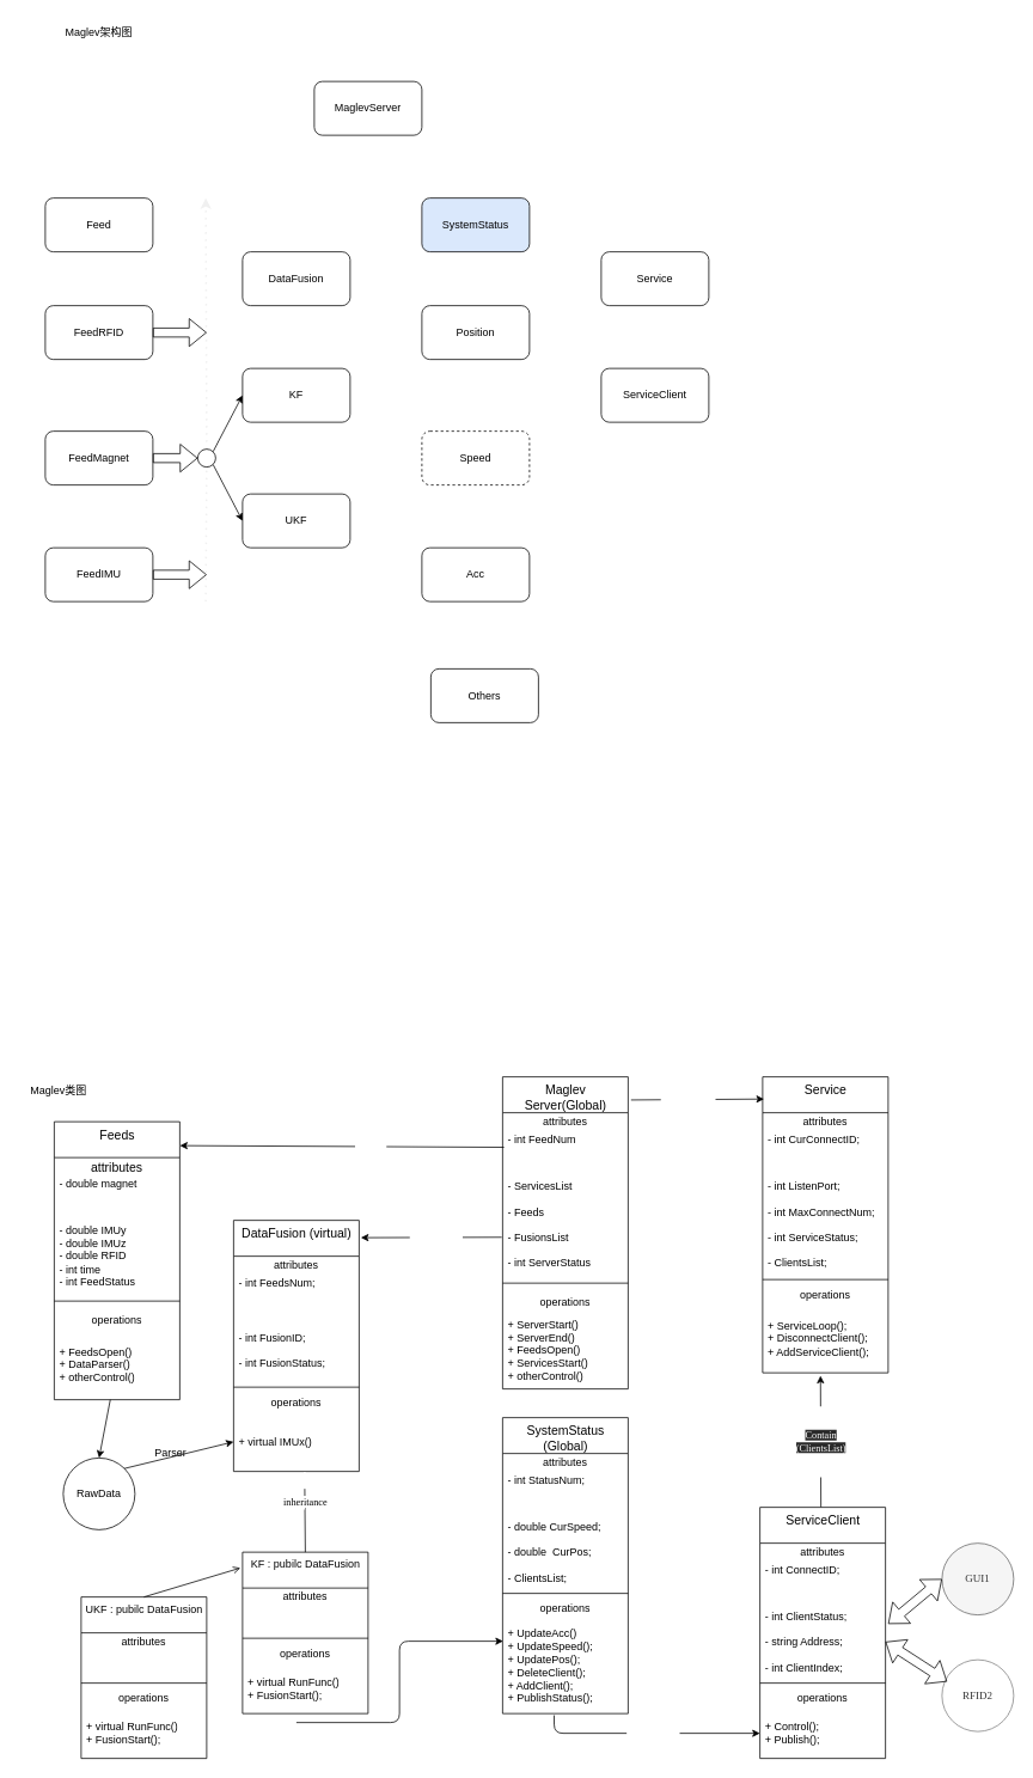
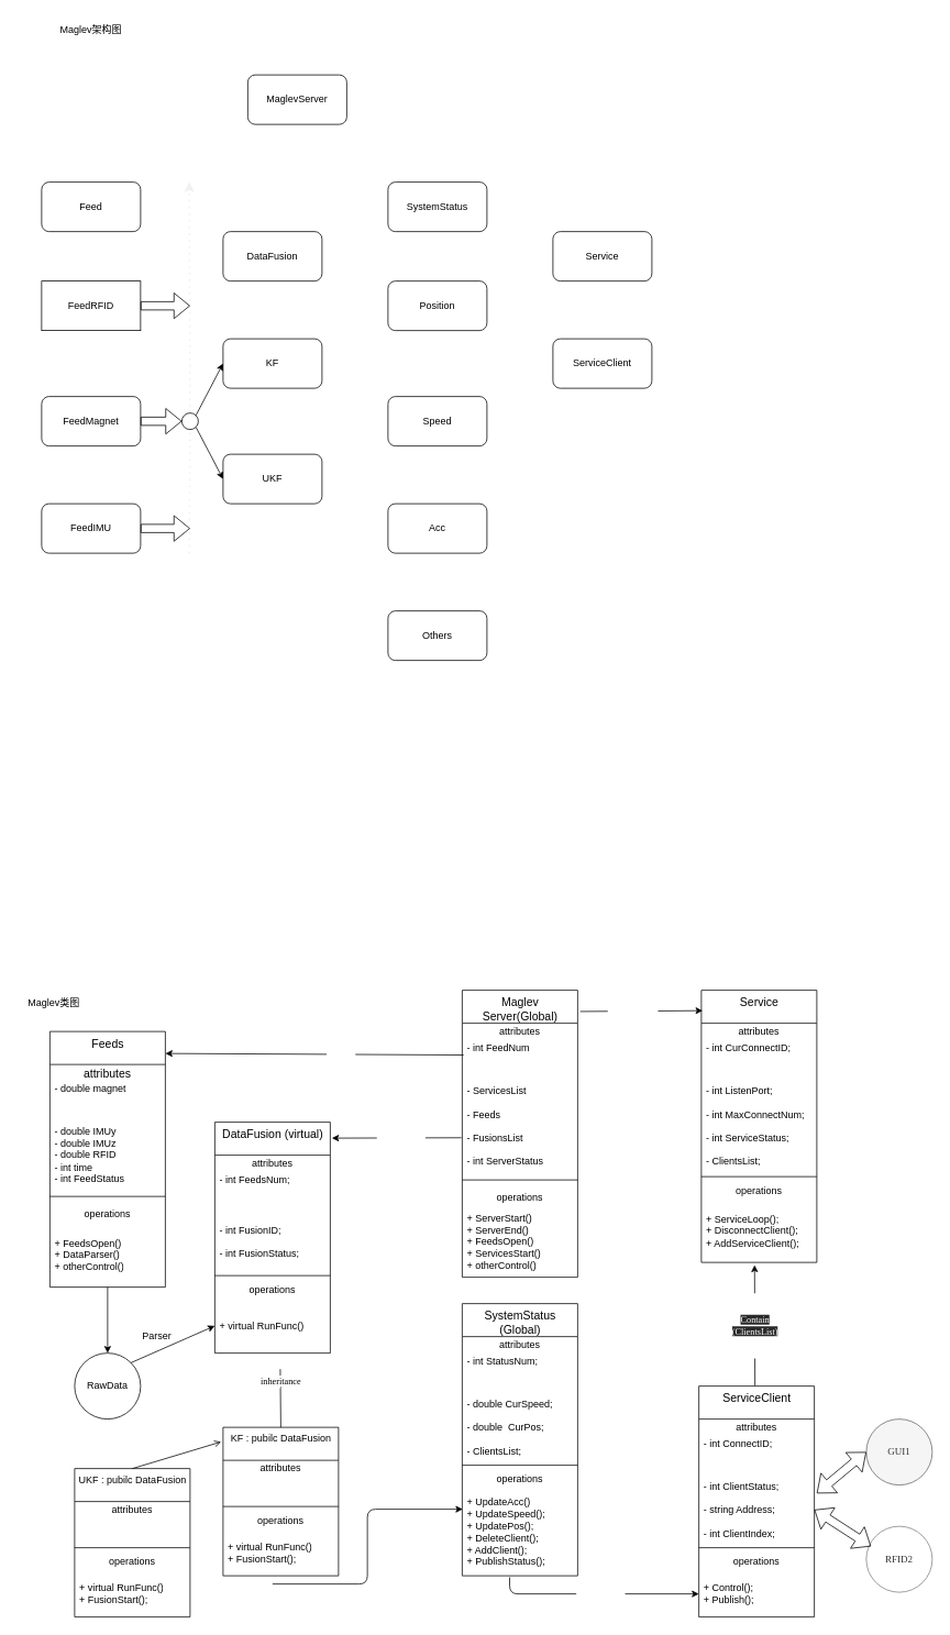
- <mxCell id="2" value="MaglevServer" style="rounded=1;whiteSpace=wrap;html=1;" parent="1" vertex="1"><mxGeometry x="350" y="90" width="120" height="60" as="geometry" /></mxCell>
+ <mxCell id="2" value="MaglevServer" style="rounded=1;whiteSpace=wrap;html=1;" parent="1" vertex="1"><mxGeometry x="300" y="90" width="120" height="60" as="geometry" /></mxCell>
- <mxCell id="7" value="SystemStatus" style="rounded=1;whiteSpace=wrap;html=1;fillColor=#dae8fc;" parent="1" vertex="1"><mxGeometry x="470" y="220" width="120" height="60" as="geometry" /></mxCell>
+ <mxCell id="7" value="SystemStatus" style="rounded=1;whiteSpace=wrap;html=1;" parent="1" vertex="1"><mxGeometry x="470" y="220" width="120" height="60" as="geometry" /></mxCell>
- <mxCell id="4" value="FeedRFID" style="rounded=1;whiteSpace=wrap;html=1;" parent="1" vertex="1"><mxGeometry x="50" y="340" width="120" height="60" as="geometry" /></mxCell>
+ <mxCell id="4" value="FeedRFID" style="whiteSpace=wrap;html=1;rounded=0;" parent="1" vertex="1"><mxGeometry x="50" y="340" width="120" height="60" as="geometry" /></mxCell>
- <mxCell id="9" value="Speed" style="rounded=1;whiteSpace=wrap;html=1;dashed=1;" parent="1" vertex="1"><mxGeometry x="470" y="480" width="120" height="60" as="geometry" /></mxCell>
+ <mxCell id="9" value="Speed" style="rounded=1;whiteSpace=wrap;html=1;" parent="1" vertex="1"><mxGeometry x="470" y="480" width="120" height="60" as="geometry" /></mxCell>
- <mxCell id="25" value="Others" style="rounded=1;whiteSpace=wrap;html=1;" parent="1" vertex="1"><mxGeometry x="480" y="745" width="120" height="60" as="geometry" /></mxCell>
+ <mxCell id="25" value="Others" style="rounded=1;whiteSpace=wrap;html=1;" parent="1" vertex="1"><mxGeometry x="470" y="740" width="120" height="60" as="geometry" /></mxCell>
- <mxCell id="67" value="+ virtual IMUx()" style="text;html=1;strokeColor=none;fillColor=none;align=left;verticalAlign=middle;spacingLeft=4;spacingRight=4;overflow=hidden;rotatable=0;points=[[0,0.5],[1,0.5]];portConstraint=eastwest;" parent="60" vertex="1"><mxGeometry y="214" width="140" height="66" as="geometry" /></mxCell>
+ <mxCell id="67" value="+ virtual RunFunc()" style="text;html=1;strokeColor=none;fillColor=none;align=left;verticalAlign=middle;spacingLeft=4;spacingRight=4;overflow=hidden;rotatable=0;points=[[0,0.5],[1,0.5]];portConstraint=eastwest;" parent="60" vertex="1"><mxGeometry y="214" width="140" height="66" as="geometry" /></mxCell>
- <mxCell id="104" value="RawData" style="ellipse;whiteSpace=wrap;html=1;aspect=fixed;" parent="1" vertex="1"><mxGeometry x="70" y="1625" width="80" height="80" as="geometry" /></mxCell>
+ <mxCell id="104" value="RawData" style="ellipse;whiteSpace=wrap;html=1;aspect=fixed;" parent="1" vertex="1"><mxGeometry x="90" y="1640" width="80" height="80" as="geometry" /></mxCell>
